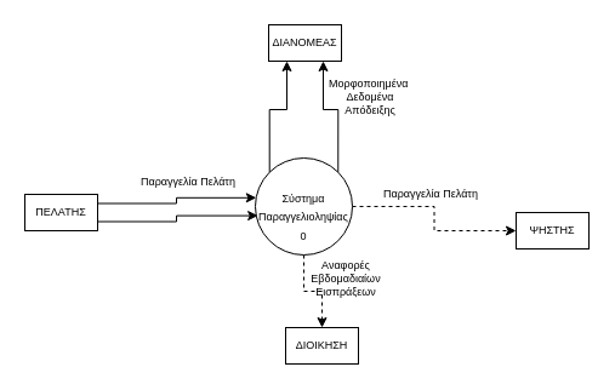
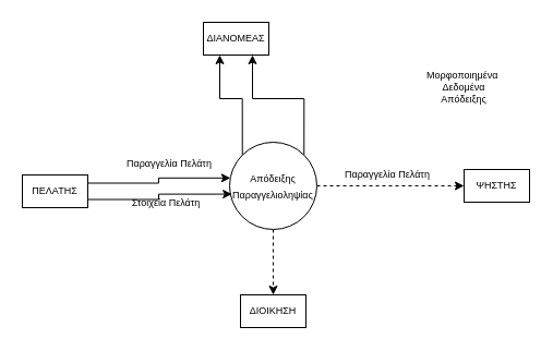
- <mxCell id="16" value="ΔΙΑΝΟΜΕΑΣ" style="rounded=0;whiteSpace=wrap;html=1;fontSize=9;" parent="1" vertex="1"><mxGeometry x="221" y="20" width="60" height="30" as="geometry" /></mxCell>
+ <mxCell id="16" value="ΔΙΑΝΟΜΕΑΣ" style="rounded=0;whiteSpace=wrap;html=1;fontSize=9;" parent="1" vertex="1"><mxGeometry x="186" y="20" width="60" height="30" as="geometry" /></mxCell>
- <mxCell id="18" value="Μορφοποιημένα&amp;nbsp;&lt;br&gt;Δεδομένα &lt;br&gt;Απόδειξης" style="text;html=1;strokeColor=none;fillColor=none;align=center;verticalAlign=middle;whiteSpace=wrap;rounded=0;fontSize=9;" vertex="1" parent="1"><mxGeometry x="255" y="70" width="100" height="20" as="geometry" /></mxCell>
+ <mxCell id="18" value="Μορφοποιημένα&amp;nbsp;&lt;br&gt;Δεδομένα &lt;br&gt;Απόδειξης" style="text;html=1;strokeColor=none;fillColor=none;align=center;verticalAlign=middle;whiteSpace=wrap;rounded=0;fontSize=9;" vertex="1" parent="1"><mxGeometry x="375" y="70" width="100" height="20" as="geometry" /></mxCell>
- <mxCell id="6" value="&lt;div style=&quot;&quot;&gt;&lt;span style=&quot;background-color: initial;&quot;&gt;&lt;font style=&quot;font-size: 9px;&quot;&gt;Σύστημα Παραγγελιοληψίας&lt;/font&gt;&lt;/span&gt;&lt;/div&gt;" style="ellipse;whiteSpace=wrap;html=1;aspect=fixed;align=center;" parent="1" vertex="1"><mxGeometry x="210" y="130" width="80" height="80" as="geometry" /></mxCell>
+ <mxCell id="6" value="&lt;div style=&quot;&quot;&gt;&lt;span style=&quot;background-color: initial;&quot;&gt;&lt;font style=&quot;font-size: 9px;&quot;&gt;Απόδειξης Παραγγελιοληψίας&lt;/font&gt;&lt;/span&gt;&lt;/div&gt;" style="ellipse;whiteSpace=wrap;html=1;aspect=fixed;align=center;" parent="1" vertex="1"><mxGeometry x="210" y="130" width="80" height="80" as="geometry" /></mxCell>
+ <mxCell id="15" value="Στοιχεία Πελάτη" style="text;html=1;strokeColor=none;fillColor=none;align=center;verticalAlign=middle;whiteSpace=wrap;rounded=0;fontSize=9;" parent="1" vertex="1"><mxGeometry x="102" y="176" width="100" height="20" as="geometry" /></mxCell>
- <mxCell id="10" value="ΨΗΣΤΗΣ" style="rounded=0;whiteSpace=wrap;html=1;fontSize=9;" parent="1" vertex="1"><mxGeometry x="425" y="175" width="60" height="30" as="geometry" /></mxCell>
+ <mxCell id="10" value="ΨΗΣΤΗΣ" style="rounded=0;whiteSpace=wrap;html=1;fontSize=9;" parent="1" vertex="1"><mxGeometry x="425" y="155" width="60" height="30" as="geometry" /></mxCell>
- <mxCell id="14" value="0&lt;br&gt;" style="text;html=1;strokeColor=none;fillColor=none;align=center;verticalAlign=middle;whiteSpace=wrap;rounded=0;fontSize=9;" parent="1" vertex="1"><mxGeometry x="220" y="180" width="60" height="30" as="geometry" /></mxCell>
- <mxCell id="17" value="Αναφορές Εβδομαδιαίων Εισπράξεων" style="text;html=1;strokeColor=none;fillColor=none;align=center;verticalAlign=middle;whiteSpace=wrap;rounded=0;fontSize=9;" vertex="1" parent="1"><mxGeometry x="235" y="220" width="100" height="20" as="geometry" /></mxCell>
- <mxCell id="12" value="ΔΙΟΙΚΗΣΗ" style="rounded=0;whiteSpace=wrap;html=1;fontSize=9;" parent="1" vertex="1"><mxGeometry x="235" y="270" width="60" height="30" as="geometry" /></mxCell>
+ <mxCell id="12" value="ΔΙΟΙΚΗΣΗ" style="rounded=0;whiteSpace=wrap;html=1;fontSize=9;" parent="1" vertex="1"><mxGeometry x="220" y="270" width="60" height="30" as="geometry" /></mxCell>
